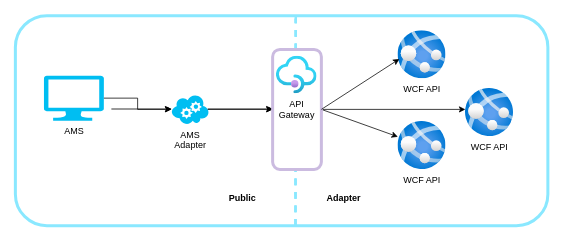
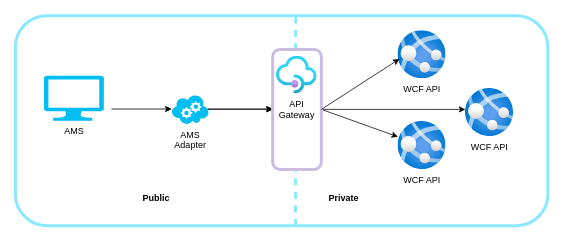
- <mxCell id="7" value="" style="edgeStyle=orthogonalEdgeStyle;rounded=0;orthogonalLoop=1;jettySize=auto;html=1;" edge="1" parent="2" source="4" target="6"><mxGeometry relative="1" as="geometry" /></mxCell>
- <mxCell id="18" value="Public" style="text;html=1;strokeColor=none;fillColor=none;align=center;verticalAlign=middle;whiteSpace=wrap;rounded=0;fontColor=none;fontStyle=1" vertex="1" parent="2"><mxGeometry x="273" y="229" width="60" height="30" as="geometry" /></mxCell>
+ <mxCell id="18" value="Public" style="text;html=1;strokeColor=none;fillColor=none;align=center;verticalAlign=middle;whiteSpace=wrap;rounded=0;fontColor=none;fontStyle=1" vertex="1" parent="2"><mxGeometry x="158" y="229" width="60" height="30" as="geometry" /></mxCell>
- <mxCell id="19" value="Adapter" style="text;html=1;strokeColor=none;fillColor=none;align=center;verticalAlign=middle;whiteSpace=wrap;rounded=0;fontColor=none;fontStyle=1" vertex="1" parent="2"><mxGeometry x="408" y="229" width="60" height="30" as="geometry" /></mxCell>
+ <mxCell id="19" value="Private" style="text;html=1;strokeColor=none;fillColor=none;align=center;verticalAlign=middle;whiteSpace=wrap;rounded=0;fontColor=none;fontStyle=1" vertex="1" parent="2"><mxGeometry x="408" y="229" width="60" height="30" as="geometry" /></mxCell>
